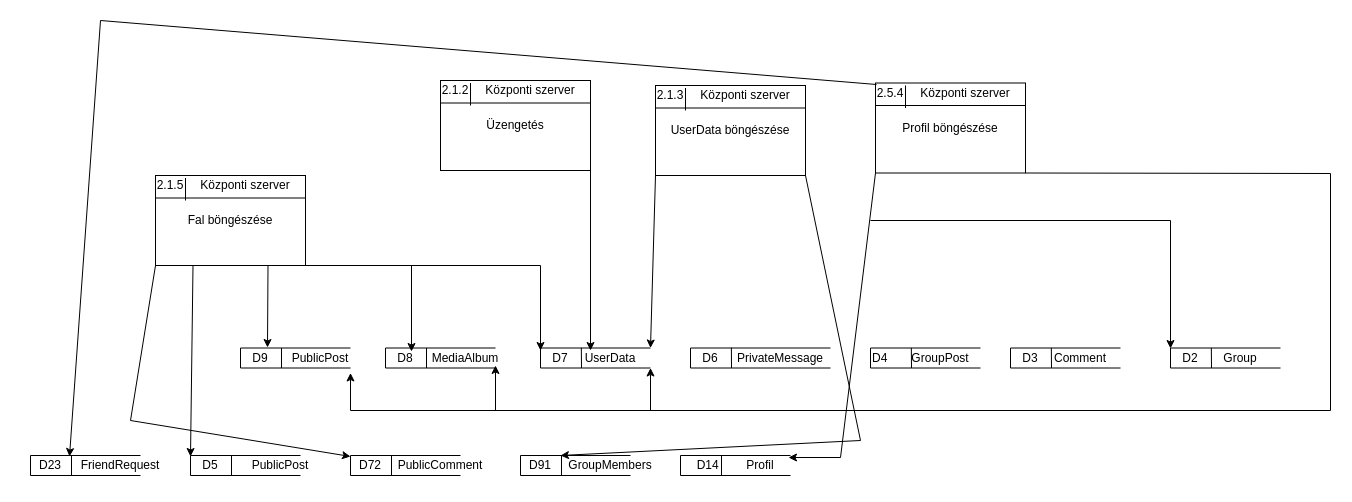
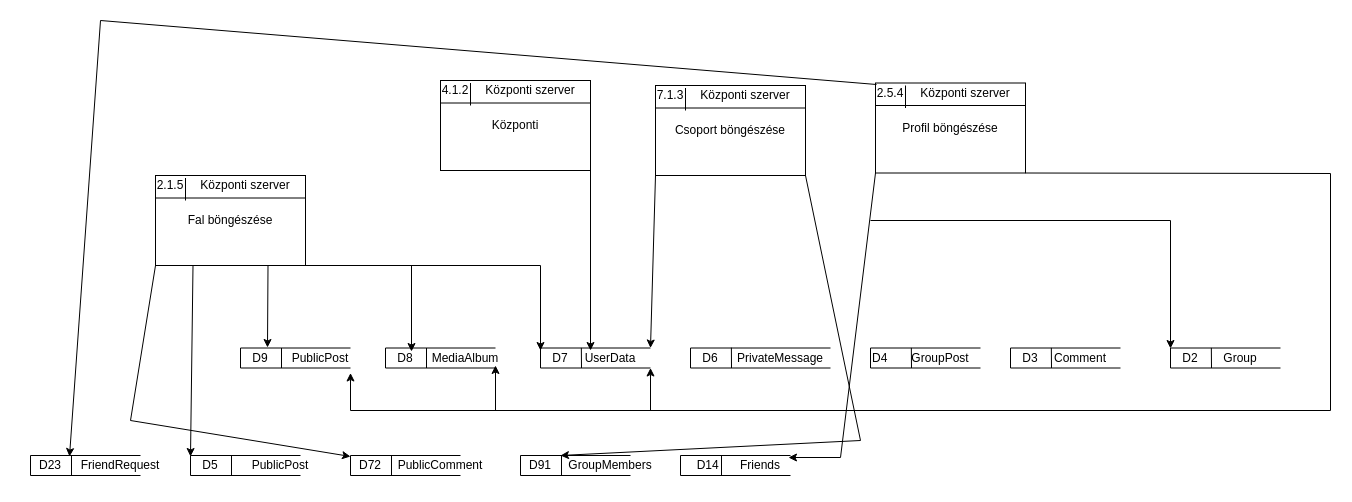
- <mxCell id="37" value="2.1.2" style="text;html=1;strokeColor=none;fillColor=none;align=center;verticalAlign=middle;whiteSpace=wrap;rounded=0;" parent="1" vertex="1"><mxGeometry x="425" y="75" width="60" height="30" as="geometry" /></mxCell>
+ <mxCell id="37" value="4.1.2" style="text;html=1;strokeColor=none;fillColor=none;align=center;verticalAlign=middle;whiteSpace=wrap;rounded=0;" parent="1" vertex="1"><mxGeometry x="425" y="75" width="60" height="30" as="geometry" /></mxCell>
- <mxCell id="43" value="2.1.3" style="text;html=1;strokeColor=none;fillColor=none;align=center;verticalAlign=middle;whiteSpace=wrap;rounded=0;" parent="1" vertex="1"><mxGeometry x="640" y="80" width="60" height="30" as="geometry" /></mxCell>
+ <mxCell id="43" value="7.1.3" style="text;html=1;strokeColor=none;fillColor=none;align=center;verticalAlign=middle;whiteSpace=wrap;rounded=0;" parent="1" vertex="1"><mxGeometry x="640" y="80" width="60" height="30" as="geometry" /></mxCell>
- <mxCell id="36" value="Üzengetés" style="rounded=0;whiteSpace=wrap;html=1;fillColor=default;" parent="1" vertex="1"><mxGeometry x="440" y="80" width="150" height="90" as="geometry" /></mxCell>
+ <mxCell id="36" value="Központi" style="rounded=0;whiteSpace=wrap;html=1;fillColor=default;" parent="1" vertex="1"><mxGeometry x="440" y="80" width="150" height="90" as="geometry" /></mxCell>
- <mxCell id="42" value="UserData böngészése" style="rounded=0;whiteSpace=wrap;html=1;fillColor=default;" parent="1" vertex="1"><mxGeometry x="655" y="85" width="150" height="90" as="geometry" /></mxCell>
+ <mxCell id="42" value="Csoport böngészése" style="rounded=0;whiteSpace=wrap;html=1;fillColor=default;" parent="1" vertex="1"><mxGeometry x="655" y="85" width="150" height="90" as="geometry" /></mxCell>
- <mxCell id="61" value="Profil" style="text;html=1;strokeColor=none;fillColor=none;align=center;verticalAlign=middle;whiteSpace=wrap;rounded=0;" vertex="1" parent="1"><mxGeometry x="730" y="450" width="60" height="30" as="geometry" /></mxCell>
+ <mxCell id="61" value="Friends" style="text;html=1;strokeColor=none;fillColor=none;align=center;verticalAlign=middle;whiteSpace=wrap;rounded=0;" vertex="1" parent="1"><mxGeometry x="730" y="450" width="60" height="30" as="geometry" /></mxCell>
